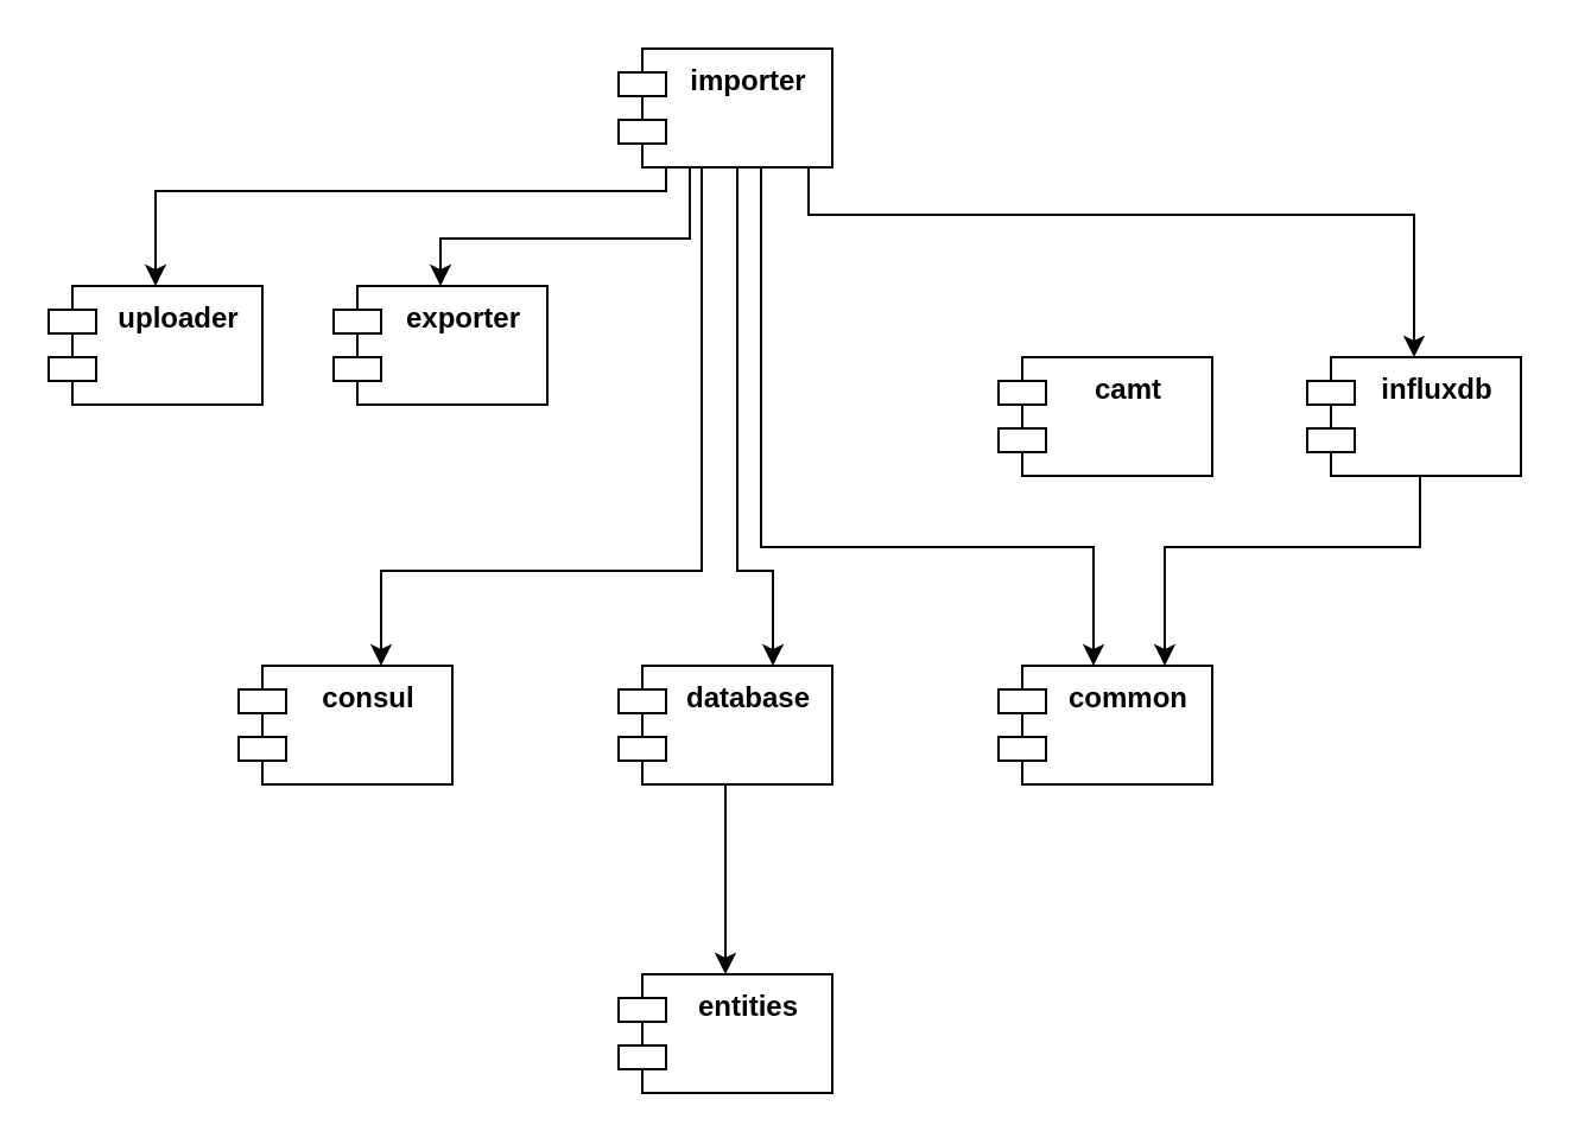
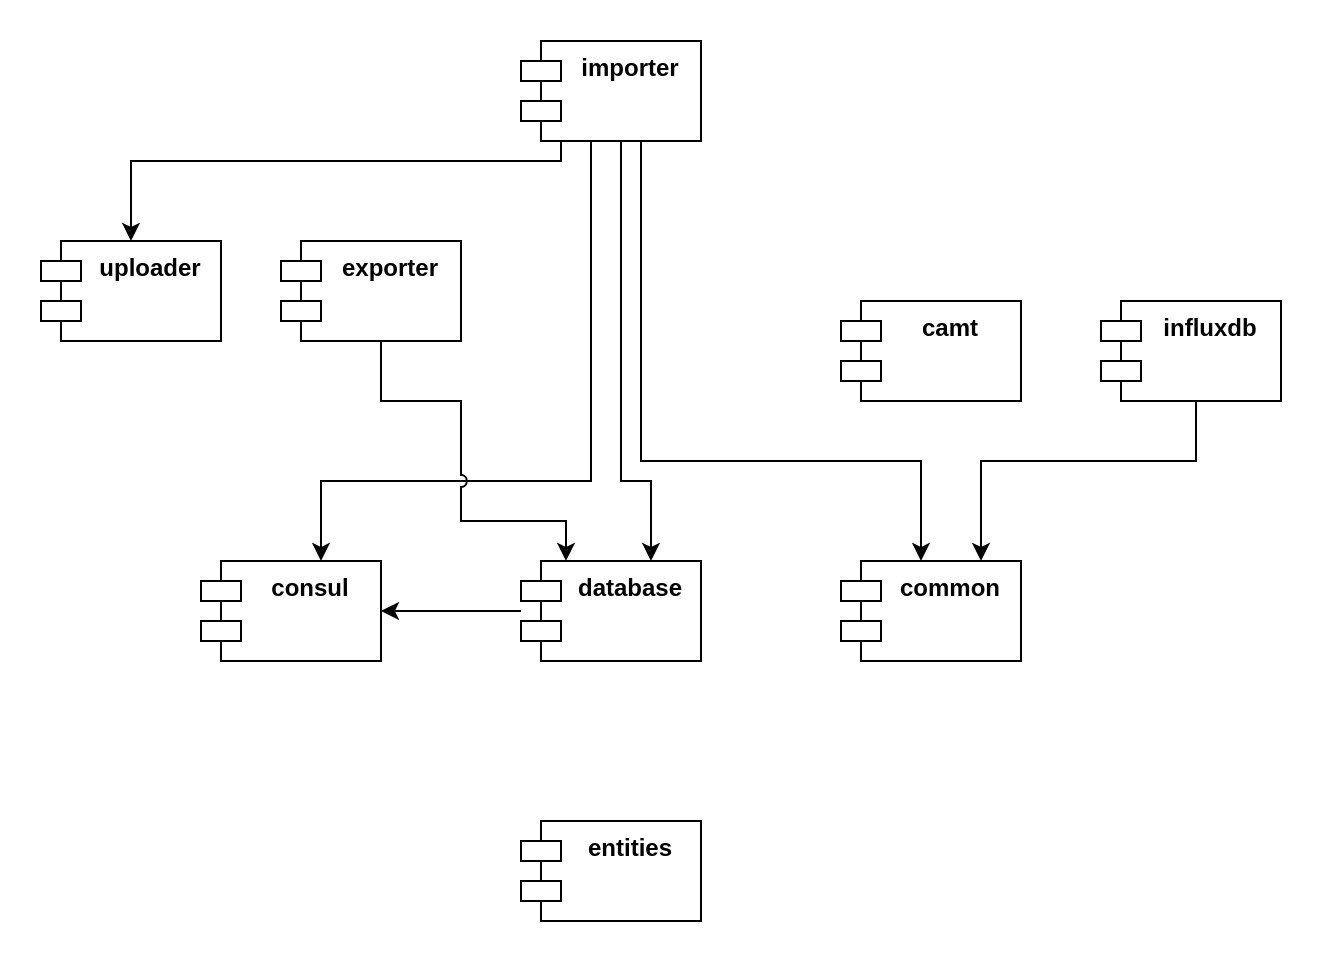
- <mxCell id="13" style="edgeStyle=orthogonalEdgeStyle;rounded=0;orthogonalLoop=1;jettySize=auto;html=1;" parent="1" source="16" target="9" edge="1"><mxGeometry relative="1" as="geometry"><Array as="points"><mxPoint x="340" y="90" /><mxPoint x="595" y="90" /></Array></mxGeometry></mxCell>
- <mxCell id="14" style="edgeStyle=orthogonalEdgeStyle;rounded=0;orthogonalLoop=1;jettySize=auto;html=1;" edge="1" parent="1" source="16" target="18"><mxGeometry relative="1" as="geometry"><Array as="points"><mxPoint x="290" y="100" /><mxPoint x="185" y="100" /></Array></mxGeometry></mxCell>
+ <mxCell id="17" style="edgeStyle=orthogonalEdgeStyle;rounded=0;orthogonalLoop=1;jettySize=auto;html=1;entryX=0.25;entryY=0;entryDx=0;entryDy=0;jumpStyle=arc;" parent="1" source="18" target="4" edge="1"><mxGeometry relative="1" as="geometry"><Array as="points"><mxPoint x="190" y="200" /><mxPoint x="230" y="200" /><mxPoint x="230" y="260" /><mxPoint x="283" y="260" /></Array></mxGeometry></mxCell>
- <mxCell id="3" value="" style="edgeStyle=orthogonalEdgeStyle;rounded=0;orthogonalLoop=1;jettySize=auto;html=1;" parent="1" source="4" target="6" edge="1"><mxGeometry relative="1" as="geometry" /></mxCell>
+ <mxCell id="3" value="" style="edgeStyle=orthogonalEdgeStyle;rounded=0;orthogonalLoop=1;jettySize=auto;html=1;" parent="1" source="4" target="2" edge="1"><mxGeometry relative="1" as="geometry" /></mxCell>
